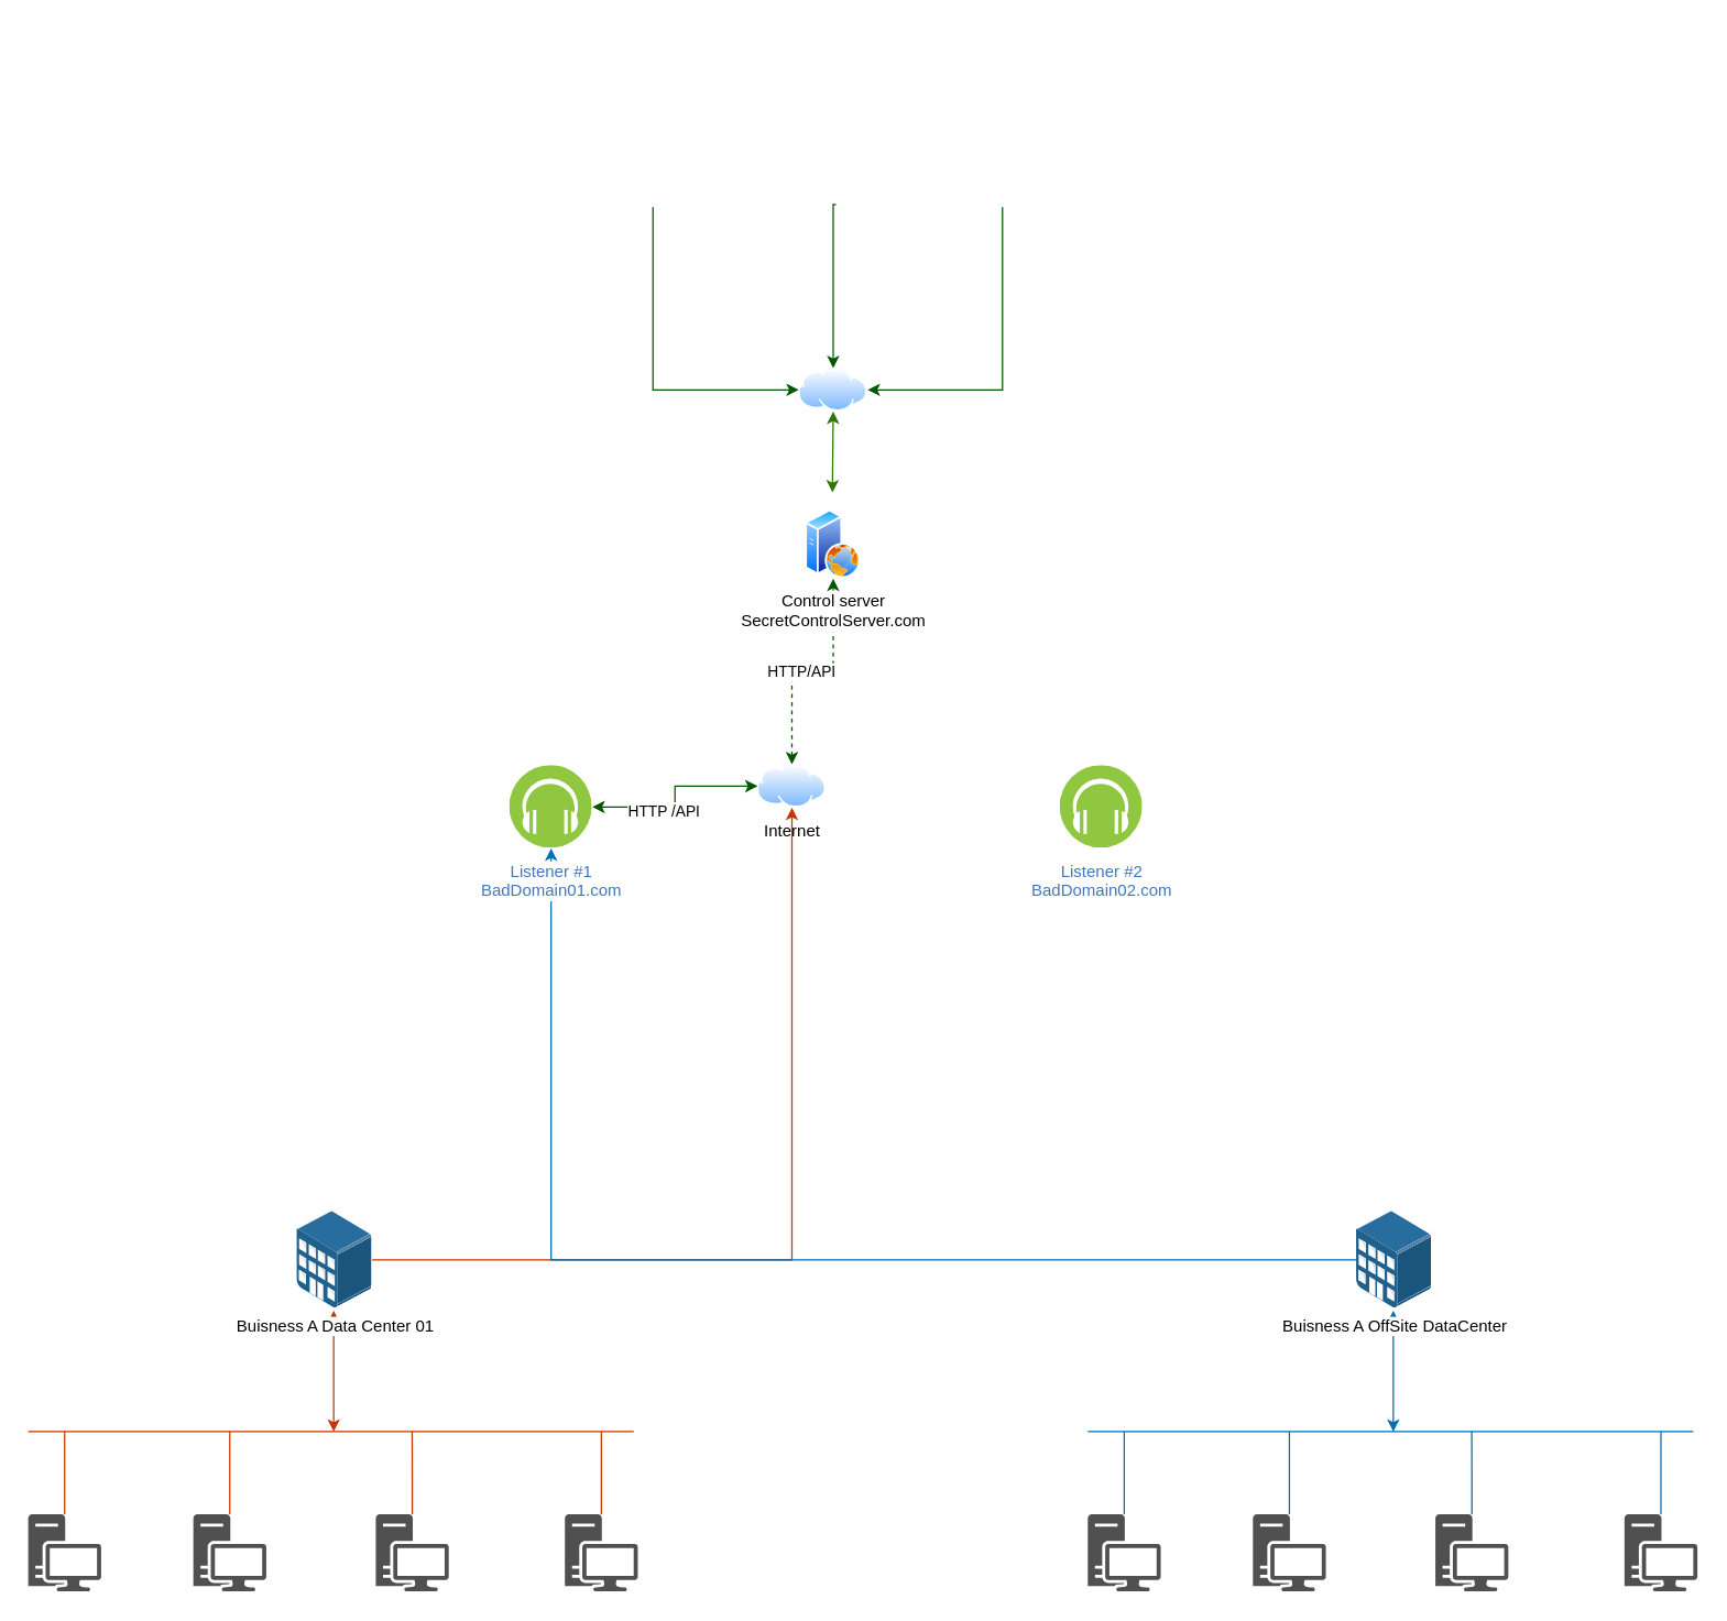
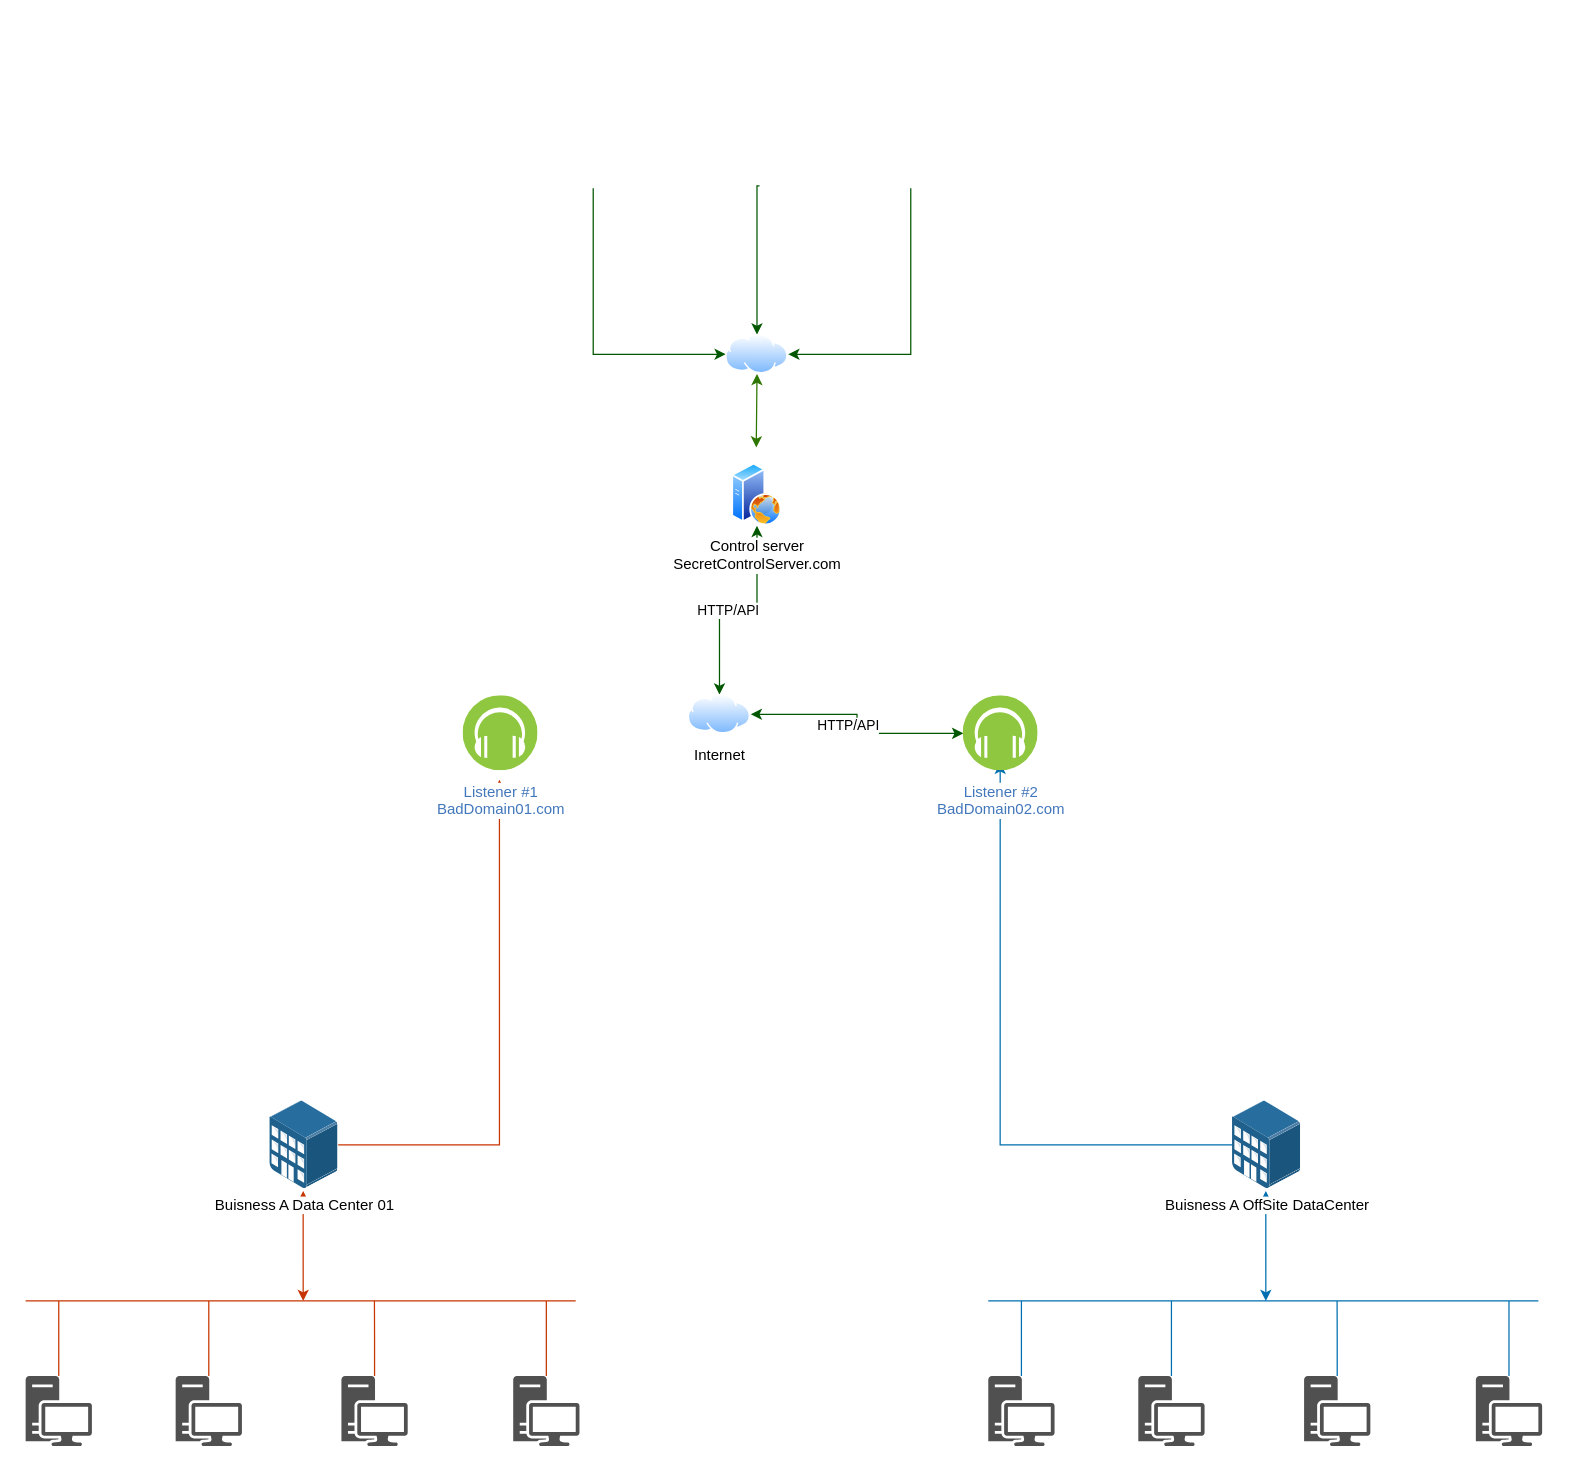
- <mxCell id="2" style="edgeStyle=orthogonalEdgeStyle;rounded=0;orthogonalLoop=1;jettySize=auto;html=1;fillColor=#008a00;strokeColor=#005700;startArrow=classic;startFill=1;dashed=1;" edge="1" parent="1" source="4" target="7"><mxGeometry relative="1" as="geometry" /></mxCell>
+ <mxCell id="2" style="edgeStyle=orthogonalEdgeStyle;rounded=0;orthogonalLoop=1;jettySize=auto;html=1;fillColor=#008a00;strokeColor=#005700;startArrow=classic;startFill=1;" edge="1" parent="1" source="4" target="7"><mxGeometry relative="1" as="geometry" /></mxCell>
+ <mxCell id="8" style="edgeStyle=orthogonalEdgeStyle;rounded=0;orthogonalLoop=1;jettySize=auto;html=1;entryX=1;entryY=0.5;entryDx=0;entryDy=0;fillColor=#008a00;strokeColor=#005700;startArrow=classic;startFill=1;" edge="1" parent="1" source="35" target="4"><mxGeometry relative="1" as="geometry" /></mxCell>
+ <mxCell id="9" value="HTTP/API" style="edgeLabel;html=1;align=center;verticalAlign=middle;resizable=0;points=[];" vertex="1" connectable="0" parent="8"><mxGeometry x="-0.002" y="6" relative="1" as="geometry"><mxPoint x="-2" as="offset" /></mxGeometry></mxCell>
- <mxCell id="5" style="edgeStyle=orthogonalEdgeStyle;rounded=0;orthogonalLoop=1;jettySize=auto;html=1;exitX=1;exitY=0.5;exitDx=0;exitDy=0;startArrow=classic;startFill=1;fillColor=#008a00;strokeColor=#005700;" edge="1" parent="1" source="34" target="4"><mxGeometry relative="1" as="geometry" /></mxCell>
- <mxCell id="6" value="HTTP /API" style="edgeLabel;html=1;align=center;verticalAlign=middle;resizable=0;points=[];" vertex="1" connectable="0" parent="5"><mxGeometry x="-0.247" y="-2" relative="1" as="geometry"><mxPoint as="offset" /></mxGeometry></mxCell>
- <mxCell id="10" style="edgeStyle=orthogonalEdgeStyle;rounded=0;orthogonalLoop=1;jettySize=auto;html=1;fillColor=#fa6800;strokeColor=#C73500;" edge="1" parent="1" source="32" target="4"><mxGeometry relative="1" as="geometry" /></mxCell>
+ <mxCell id="10" style="edgeStyle=orthogonalEdgeStyle;rounded=0;orthogonalLoop=1;jettySize=auto;html=1;entryX=0.483;entryY=1.117;entryDx=0;entryDy=0;entryPerimeter=0;fillColor=#fa6800;strokeColor=#C73500;" edge="1" parent="1" source="32" target="34"><mxGeometry relative="1" as="geometry" /></mxCell>
- <mxCell id="21" style="edgeStyle=orthogonalEdgeStyle;rounded=0;orthogonalLoop=1;jettySize=auto;html=1;fillColor=#1ba1e2;strokeColor=#006EAF;" edge="1" parent="1" source="33" target="34"><mxGeometry relative="1" as="geometry" /></mxCell>
+ <mxCell id="21" style="edgeStyle=orthogonalEdgeStyle;rounded=0;orthogonalLoop=1;jettySize=auto;html=1;entryX=0.492;entryY=0.891;entryDx=0;entryDy=0;entryPerimeter=0;fillColor=#1ba1e2;strokeColor=#006EAF;" edge="1" parent="1" source="33" target="35"><mxGeometry relative="1" as="geometry" /></mxCell>
